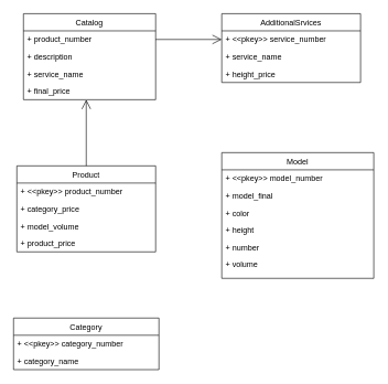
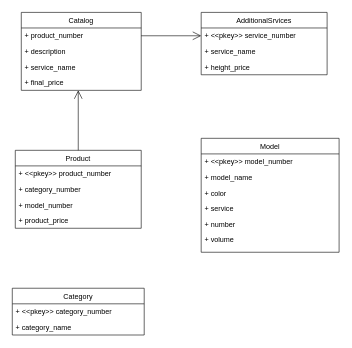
- <mxCell id="22" value="+ model_final" style="text;strokeColor=none;fillColor=none;align=left;verticalAlign=top;spacingLeft=4;spacingRight=4;overflow=hidden;rotatable=0;points=[[0,0.5],[1,0.5]];portConstraint=eastwest;" parent="20" vertex="1"><mxGeometry y="52" width="230" height="26" as="geometry" /></mxCell>
+ <mxCell id="22" value="+ model_name" style="text;strokeColor=none;fillColor=none;align=left;verticalAlign=top;spacingLeft=4;spacingRight=4;overflow=hidden;rotatable=0;points=[[0,0.5],[1,0.5]];portConstraint=eastwest;" parent="20" vertex="1"><mxGeometry y="52" width="230" height="26" as="geometry" /></mxCell>
- <mxCell id="14" value="+ category_price" style="text;strokeColor=none;fillColor=none;align=left;verticalAlign=top;spacingLeft=4;spacingRight=4;overflow=hidden;rotatable=0;points=[[0,0.5],[1,0.5]];portConstraint=eastwest;" parent="12" vertex="1"><mxGeometry y="52" width="210" height="26" as="geometry" /></mxCell>
+ <mxCell id="14" value="+ category_number" style="text;strokeColor=none;fillColor=none;align=left;verticalAlign=top;spacingLeft=4;spacingRight=4;overflow=hidden;rotatable=0;points=[[0,0.5],[1,0.5]];portConstraint=eastwest;" parent="12" vertex="1"><mxGeometry y="52" width="210" height="26" as="geometry" /></mxCell>
- <mxCell id="15" value="+ model_volume" style="text;strokeColor=none;fillColor=none;align=left;verticalAlign=top;spacingLeft=4;spacingRight=4;overflow=hidden;rotatable=0;points=[[0,0.5],[1,0.5]];portConstraint=eastwest;" parent="12" vertex="1"><mxGeometry y="78" width="210" height="26" as="geometry" /></mxCell>
+ <mxCell id="15" value="+ model_number" style="text;strokeColor=none;fillColor=none;align=left;verticalAlign=top;spacingLeft=4;spacingRight=4;overflow=hidden;rotatable=0;points=[[0,0.5],[1,0.5]];portConstraint=eastwest;" parent="12" vertex="1"><mxGeometry y="78" width="210" height="26" as="geometry" /></mxCell>
- <mxCell id="24" value="+ height" style="text;strokeColor=none;fillColor=none;align=left;verticalAlign=top;spacingLeft=4;spacingRight=4;overflow=hidden;rotatable=0;points=[[0,0.5],[1,0.5]];portConstraint=eastwest;" parent="20" vertex="1"><mxGeometry y="104" width="230" height="26" as="geometry" /></mxCell>
+ <mxCell id="24" value="+ service" style="text;strokeColor=none;fillColor=none;align=left;verticalAlign=top;spacingLeft=4;spacingRight=4;overflow=hidden;rotatable=0;points=[[0,0.5],[1,0.5]];portConstraint=eastwest;" parent="20" vertex="1"><mxGeometry y="104" width="230" height="26" as="geometry" /></mxCell>
